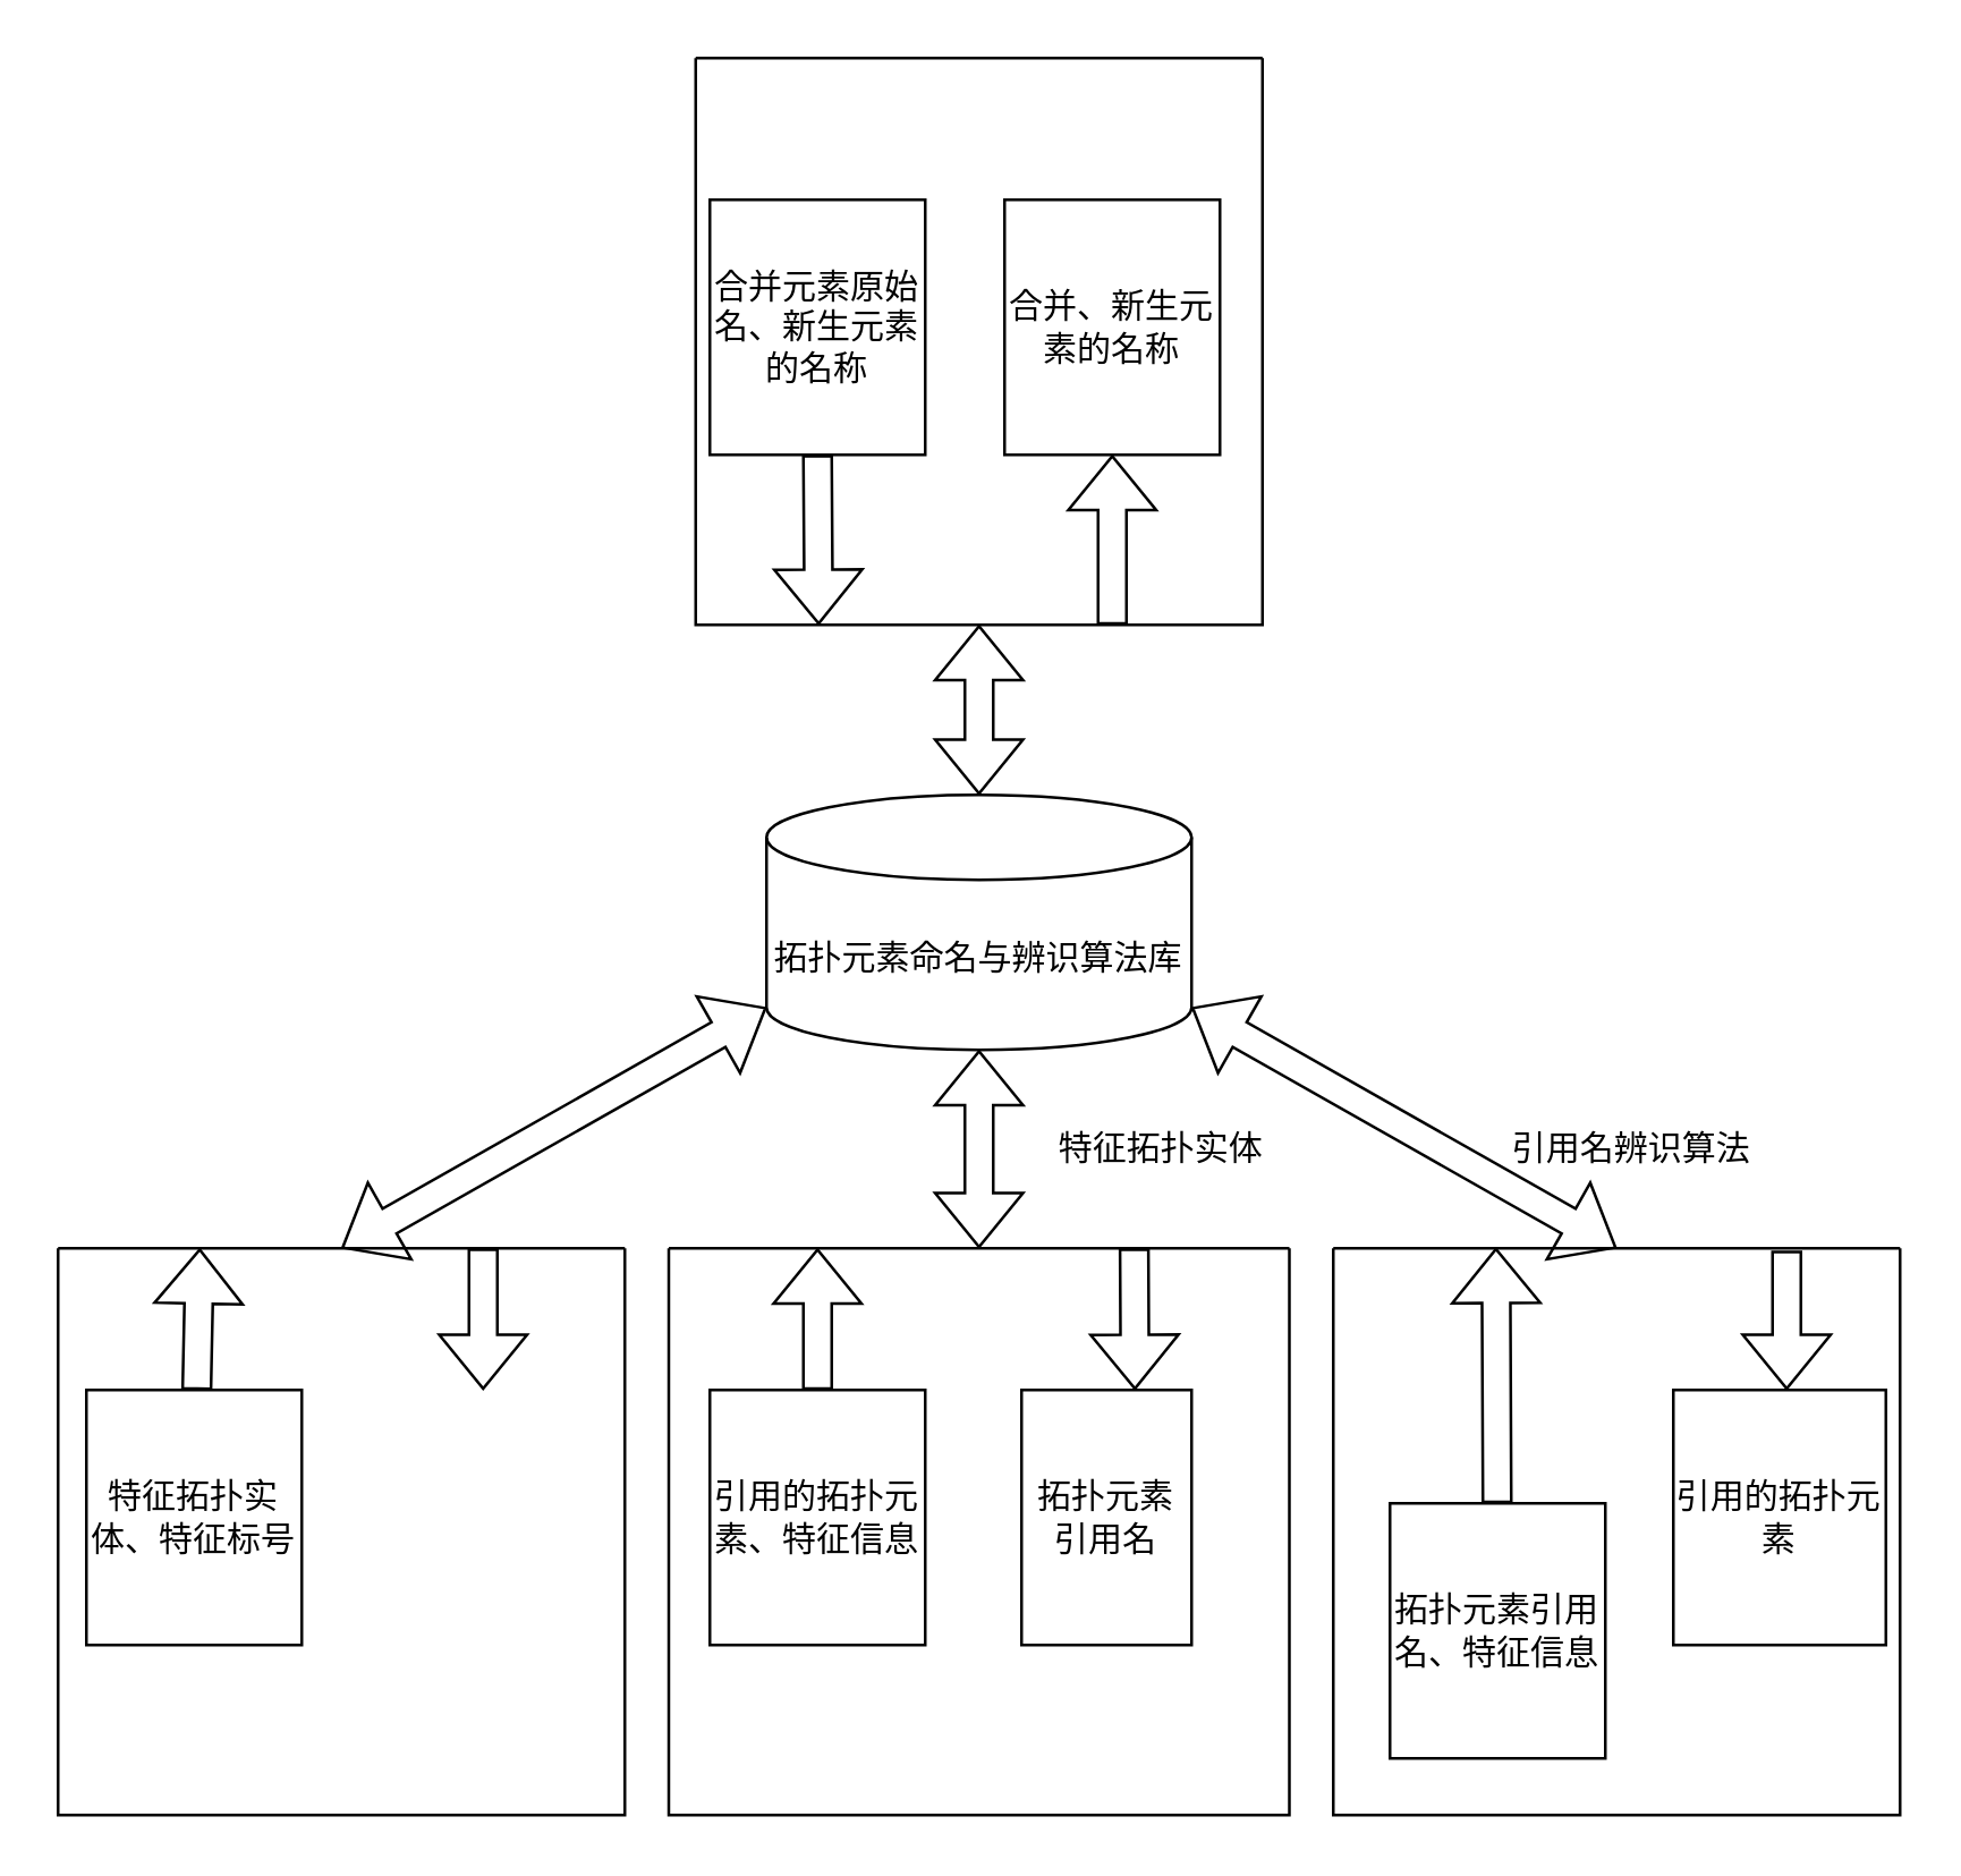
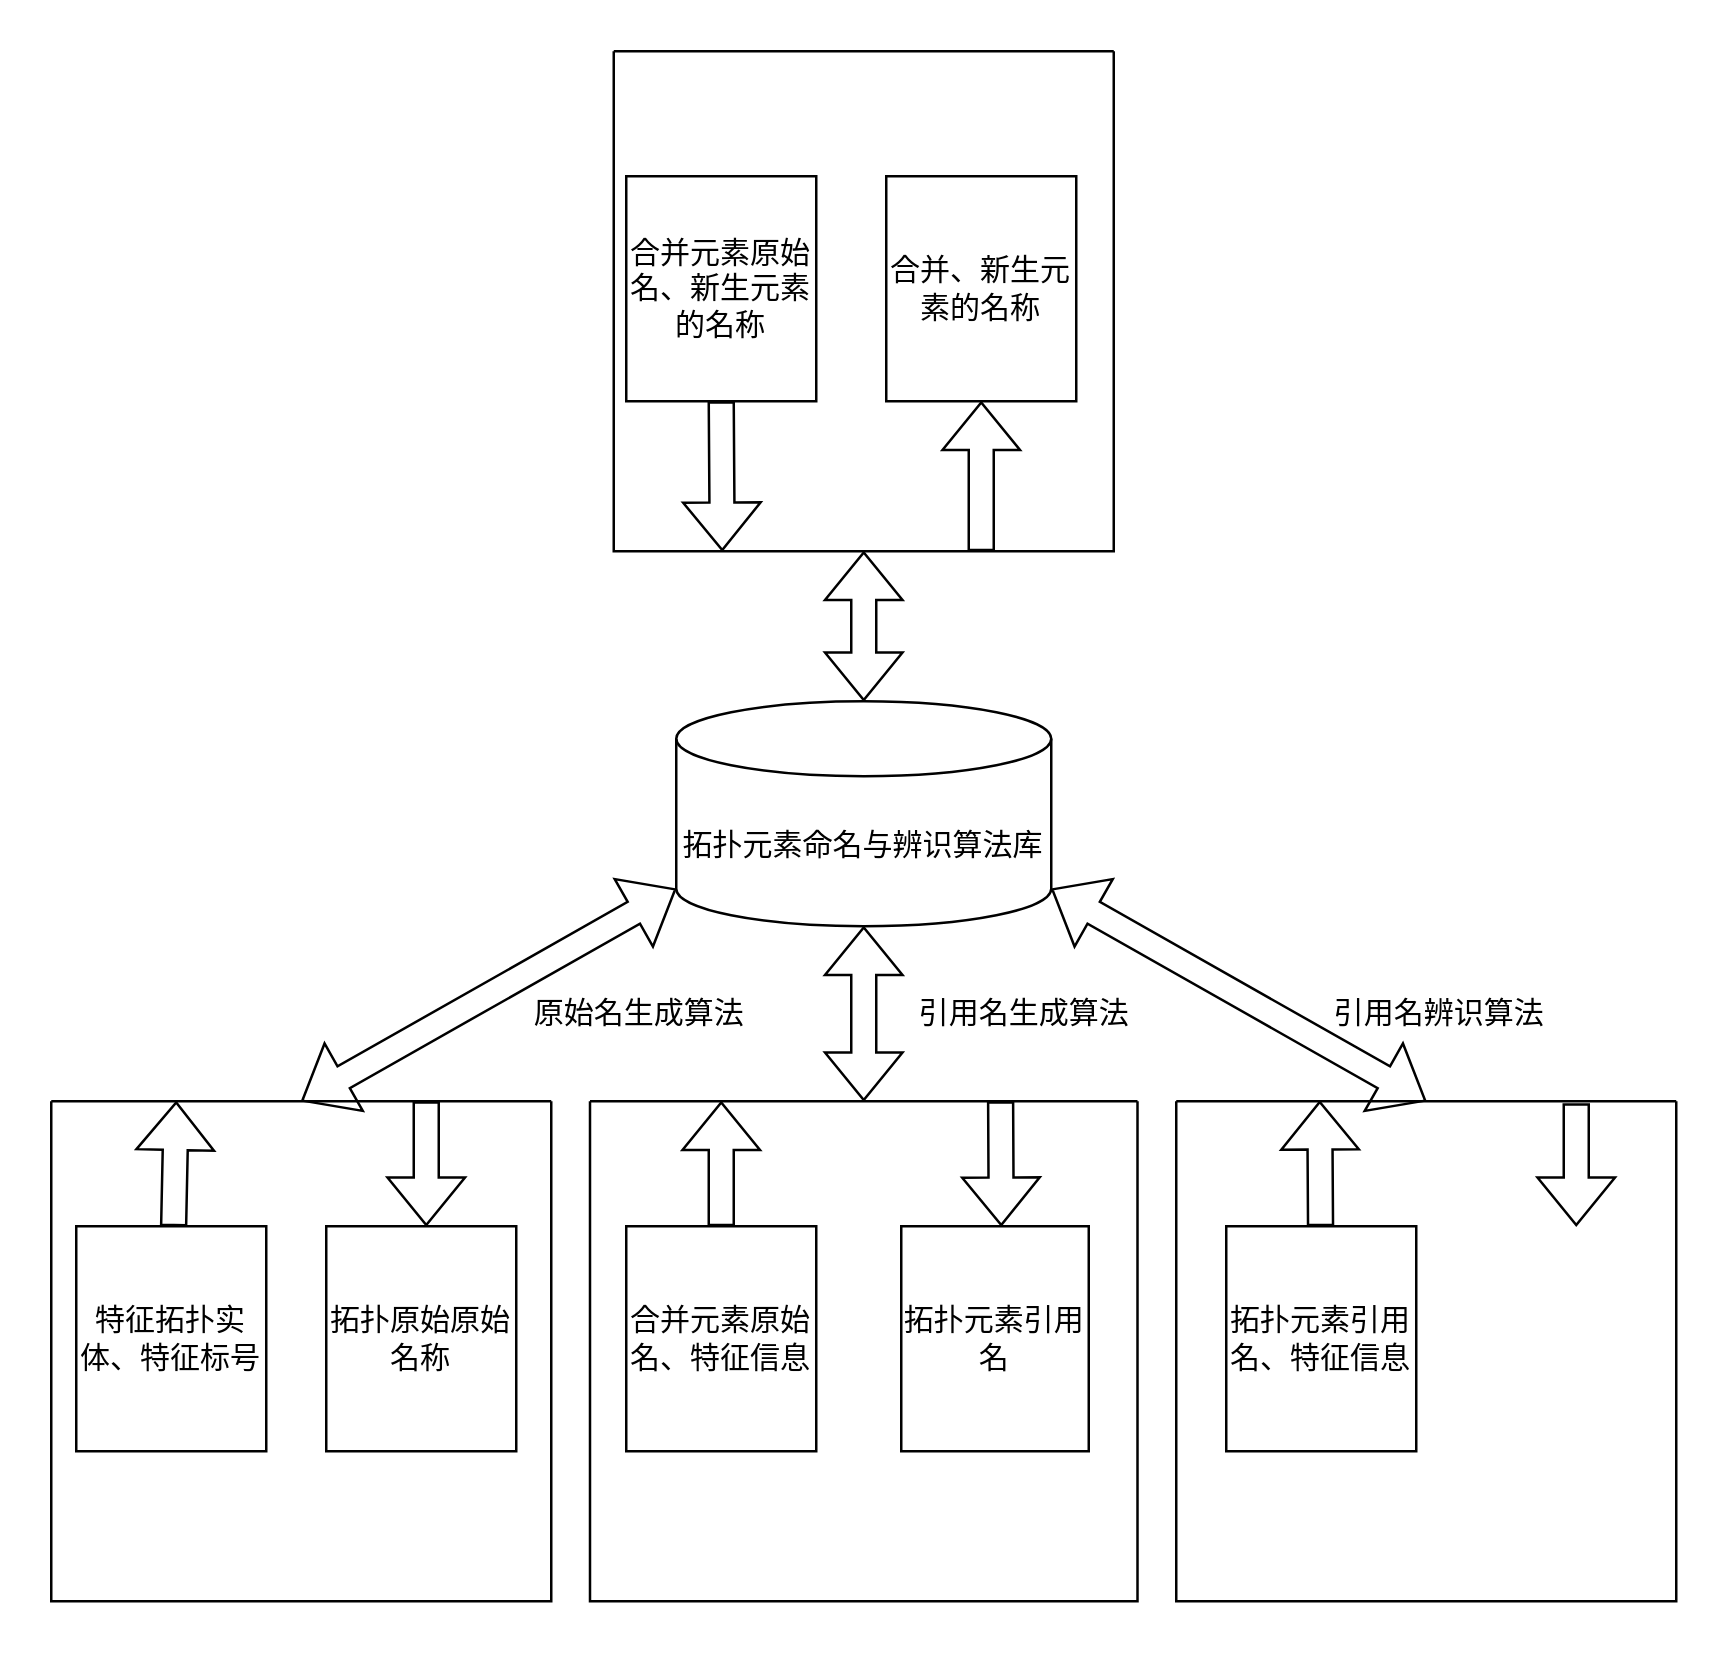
+ <mxCell id="27" value="原始名生成算法" style="text;html=1;align=center;verticalAlign=middle;resizable=0;points=[];autosize=1;strokeColor=none;fillColor=none;" vertex="1" parent="1"><mxGeometry x="200" y="390" width="110" height="30" as="geometry" /></mxCell>
- <mxCell id="28" value="特征拓扑实体" style="text;html=1;align=center;verticalAlign=middle;resizable=0;points=[];autosize=1;strokeColor=none;fillColor=none;" vertex="1" parent="1"><mxGeometry x="354" y="390" width="110" height="30" as="geometry" /></mxCell>
+ <mxCell id="28" value="引用名生成算法" style="text;html=1;align=center;verticalAlign=middle;resizable=0;points=[];autosize=1;strokeColor=none;fillColor=none;" vertex="1" parent="1"><mxGeometry x="354" y="390" width="110" height="30" as="geometry" /></mxCell>
+ <mxCell id="5" value="拓扑原始原始名称" style="rounded=0;whiteSpace=wrap;html=1;" vertex="1" parent="3"><mxGeometry x="110" y="50" width="76" height="90" as="geometry" /></mxCell>
- <mxCell id="10" value="引用的拓扑元素、特征信息" style="rounded=0;whiteSpace=wrap;html=1;" vertex="1" parent="8"><mxGeometry x="14.5" y="50" width="76" height="90" as="geometry" /></mxCell>
+ <mxCell id="10" value="合并元素原始名、特征信息" style="rounded=0;whiteSpace=wrap;html=1;" vertex="1" parent="8"><mxGeometry x="14.5" y="50" width="76" height="90" as="geometry" /></mxCell>
- <mxCell id="9" value="拓扑元素引用名" style="rounded=0;whiteSpace=wrap;html=1;" vertex="1" parent="8"><mxGeometry x="124.5" y="50" width="60" height="90" as="geometry" /></mxCell>
+ <mxCell id="9" value="拓扑元素引用名" style="rounded=0;whiteSpace=wrap;html=1;" vertex="1" parent="8"><mxGeometry x="124.5" y="50" width="75" height="90" as="geometry" /></mxCell>
- <mxCell id="16" value="引用的拓扑元素" style="rounded=0;whiteSpace=wrap;html=1;" vertex="1" parent="14"><mxGeometry x="120" y="50" width="75" height="90" as="geometry" /></mxCell>
- <mxCell id="15" value="拓扑元素引用名、特征信息" style="rounded=0;whiteSpace=wrap;html=1;" vertex="1" parent="14"><mxGeometry x="20" y="90" width="76" height="90" as="geometry" /></mxCell>
+ <mxCell id="15" value="拓扑元素引用名、特征信息" style="rounded=0;whiteSpace=wrap;html=1;" vertex="1" parent="14"><mxGeometry x="20" y="50" width="76" height="90" as="geometry" /></mxCell>
